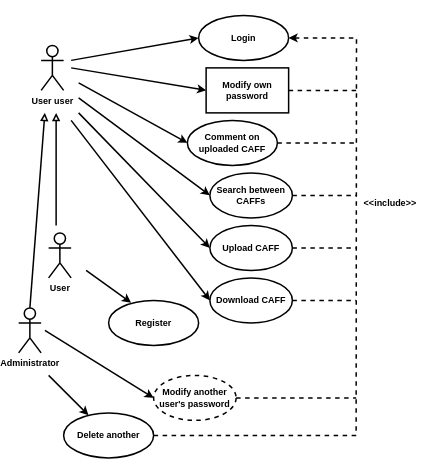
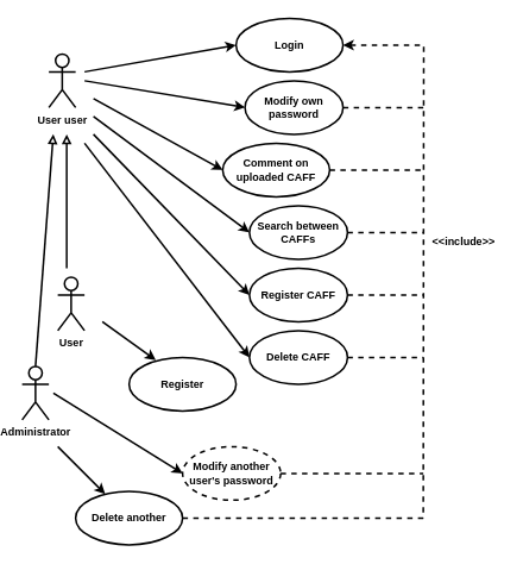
- <mxCell id="8" value="&lt;b&gt;Modify own password&lt;/b&gt;" style="whiteSpace=wrap;html=1;strokeWidth=2;rounded=0;" vertex="1" parent="1"><mxGeometry x="270" y="90" width="110" height="60" as="geometry" /></mxCell>
+ <mxCell id="8" value="&lt;b&gt;Modify own password&lt;/b&gt;" style="ellipse;whiteSpace=wrap;html=1;strokeWidth=2;" vertex="1" parent="1"><mxGeometry x="270" y="90" width="110" height="60" as="geometry" /></mxCell>
- <mxCell id="6" value="&lt;b&gt;Upload CAFF&lt;/b&gt;" style="ellipse;whiteSpace=wrap;html=1;strokeWidth=2;" vertex="1" parent="1"><mxGeometry x="275" y="300" width="110" height="60" as="geometry" /></mxCell>
+ <mxCell id="6" value="&lt;b&gt;Register CAFF&lt;/b&gt;" style="ellipse;whiteSpace=wrap;html=1;strokeWidth=2;" vertex="1" parent="1"><mxGeometry x="275" y="300" width="110" height="60" as="geometry" /></mxCell>
- <mxCell id="7" value="&lt;b&gt;Download CAFF&lt;/b&gt;" style="ellipse;whiteSpace=wrap;html=1;strokeWidth=2;" vertex="1" parent="1"><mxGeometry x="275" y="370" width="110" height="60" as="geometry" /></mxCell>
+ <mxCell id="7" value="&lt;b&gt;Delete CAFF&lt;/b&gt;" style="ellipse;whiteSpace=wrap;html=1;strokeWidth=2;" vertex="1" parent="1"><mxGeometry x="275" y="370" width="110" height="60" as="geometry" /></mxCell>
